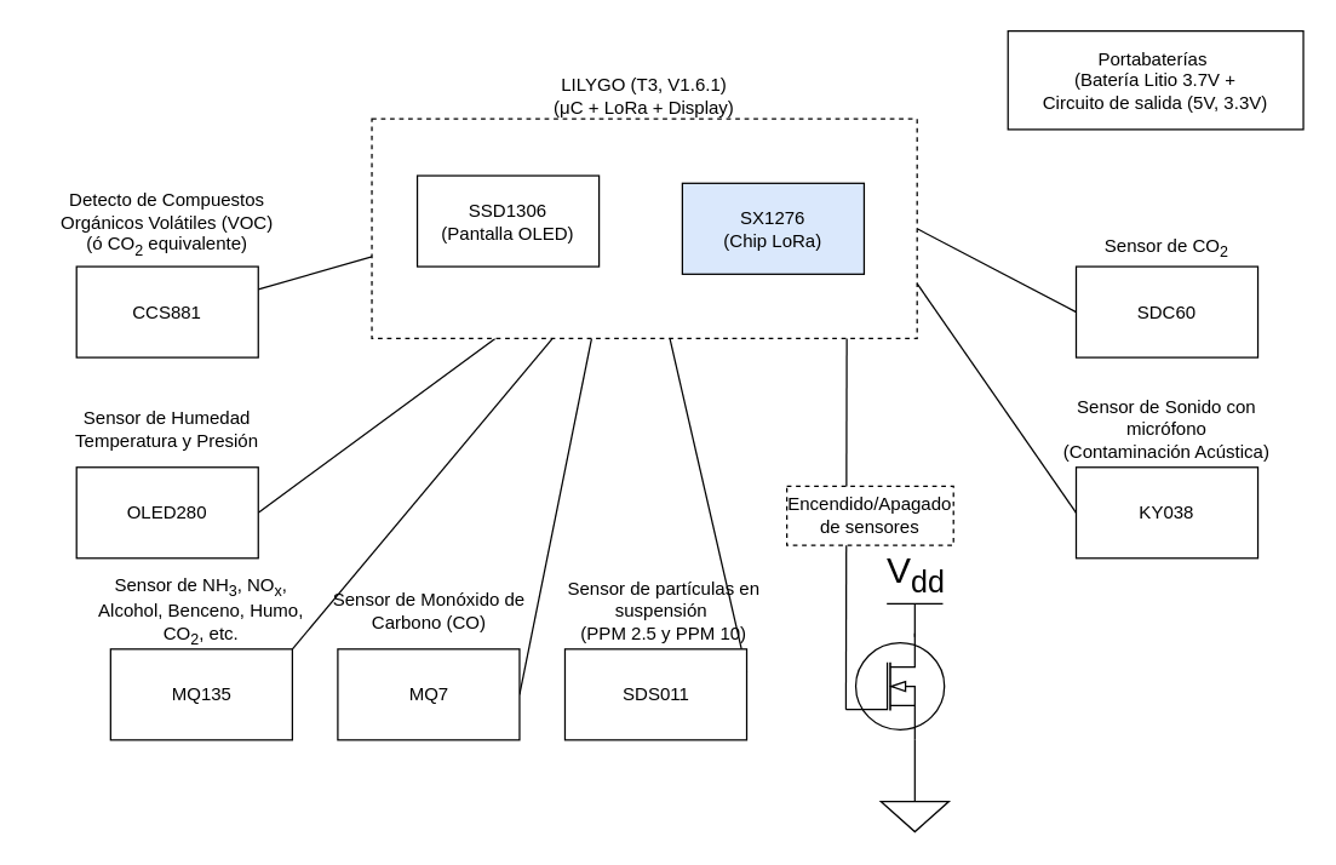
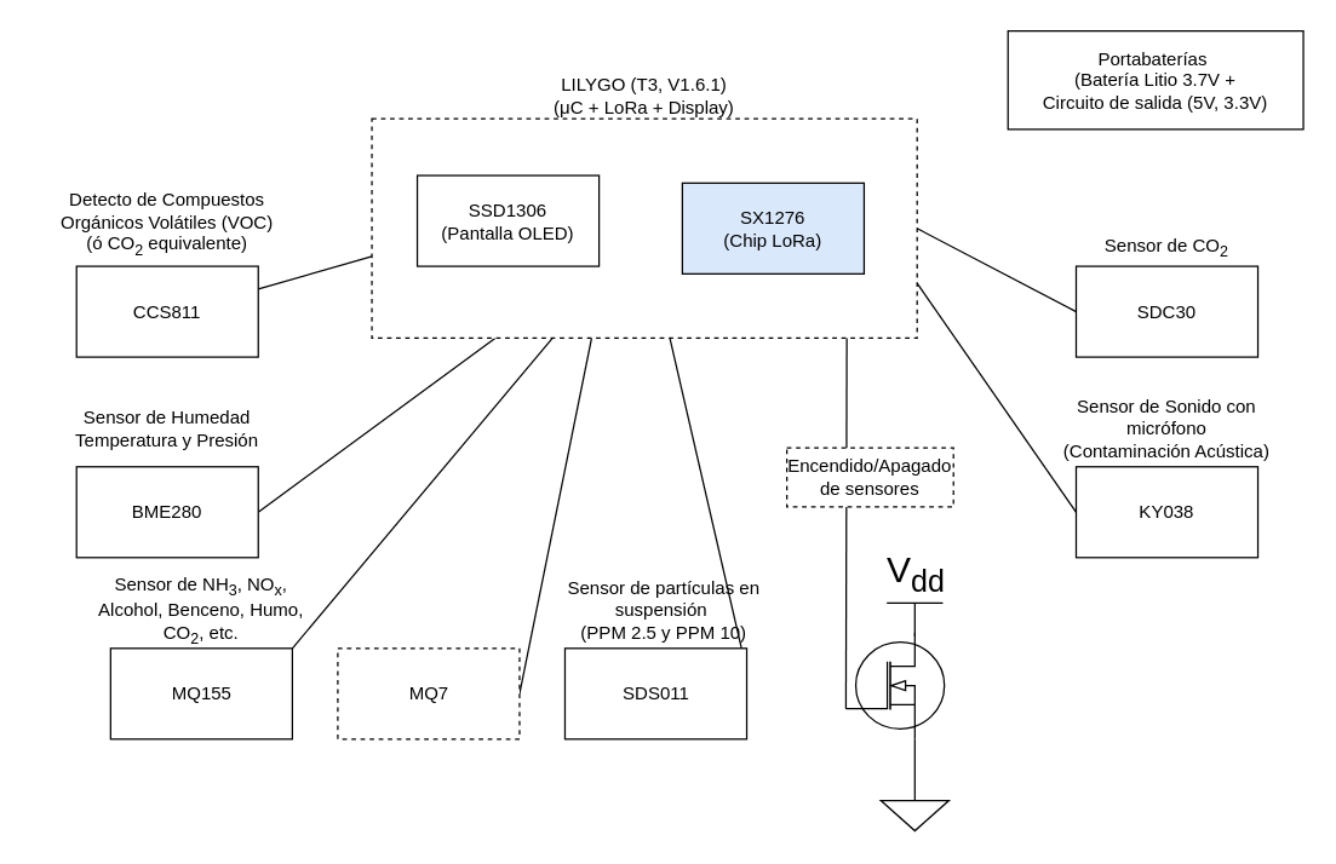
- <mxCell id="32" value="CCS881" style="rounded=0;whiteSpace=wrap;html=1;" parent="31" vertex="1"><mxGeometry x="30" y="52.5" width="120" height="60" as="geometry" /></mxCell>
+ <mxCell id="32" value="CCS811" style="rounded=0;whiteSpace=wrap;html=1;" parent="31" vertex="1"><mxGeometry x="30" y="52.5" width="120" height="60" as="geometry" /></mxCell>
- <mxCell id="14" value="SDC60" style="rounded=0;whiteSpace=wrap;html=1;" parent="13" vertex="1"><mxGeometry x="30" y="32.5" width="120" height="60" as="geometry" /></mxCell>
+ <mxCell id="14" value="SDC30" style="rounded=0;whiteSpace=wrap;html=1;" parent="13" vertex="1"><mxGeometry x="30" y="32.5" width="120" height="60" as="geometry" /></mxCell>
- <mxCell id="29" value="OLED280" style="rounded=0;whiteSpace=wrap;html=1;" parent="28" vertex="1"><mxGeometry x="5" y="45" width="120" height="60" as="geometry" /></mxCell>
+ <mxCell id="29" value="BME280" style="rounded=0;whiteSpace=wrap;html=1;" parent="28" vertex="1"><mxGeometry x="5" y="45" width="120" height="60" as="geometry" /></mxCell>
- <mxCell id="38" value="Encendido/Apagado de sensores" style="text;html=1;strokeColor=default;fillColor=default;align=center;verticalAlign=middle;whiteSpace=wrap;rounded=0;dashed=1;" vertex="1" parent="1"><mxGeometry x="519" y="320.57" width="110" height="39" as="geometry" /></mxCell>
+ <mxCell id="38" value="Encendido/Apagado de sensores" style="text;html=1;strokeColor=default;fillColor=default;align=center;verticalAlign=middle;whiteSpace=wrap;rounded=0;dashed=1;" vertex="1" parent="1"><mxGeometry x="519" y="295.57" width="110" height="39" as="geometry" /></mxCell>
- <mxCell id="24" value="Sensor de Monóxido de Carbono (CO)" style="text;html=1;strokeColor=none;fillColor=none;align=center;verticalAlign=middle;whiteSpace=wrap;rounded=0;" parent="22" vertex="1"><mxGeometry width="130" height="40" as="geometry" /></mxCell>
- <mxCell id="26" value="MQ135" style="rounded=0;whiteSpace=wrap;html=1;" parent="25" vertex="1"><mxGeometry x="17.5" y="45" width="120" height="60" as="geometry" /></mxCell>
+ <mxCell id="26" value="MQ155" style="rounded=0;whiteSpace=wrap;html=1;" parent="25" vertex="1"><mxGeometry x="17.5" y="45" width="120" height="60" as="geometry" /></mxCell>
- <mxCell id="23" value="MQ7" style="rounded=0;whiteSpace=wrap;html=1;" parent="22" vertex="1"><mxGeometry x="5" y="45" width="120" height="60" as="geometry" /></mxCell>
+ <mxCell id="23" value="MQ7" style="rounded=0;whiteSpace=wrap;html=1;dashed=1;" parent="22" vertex="1"><mxGeometry x="5" y="45" width="120" height="60" as="geometry" /></mxCell>
